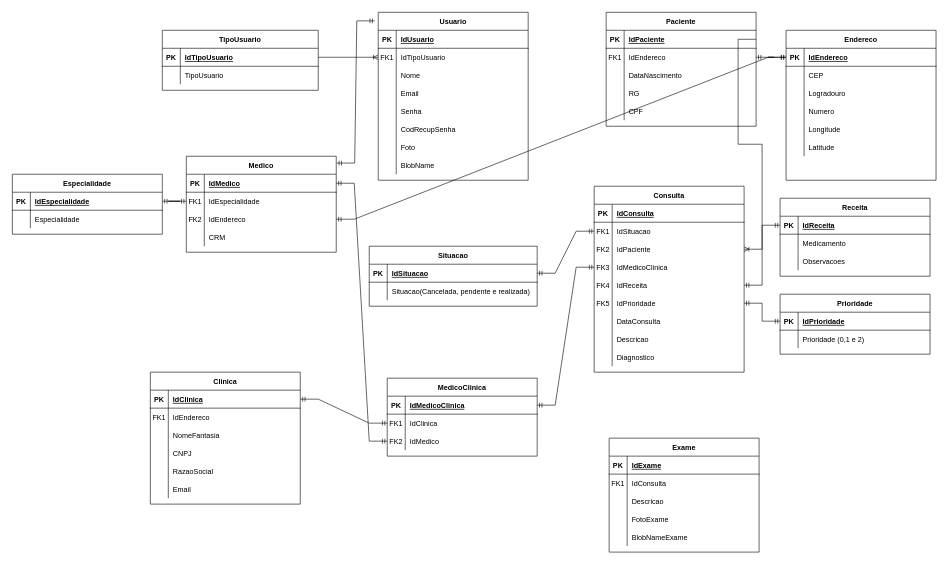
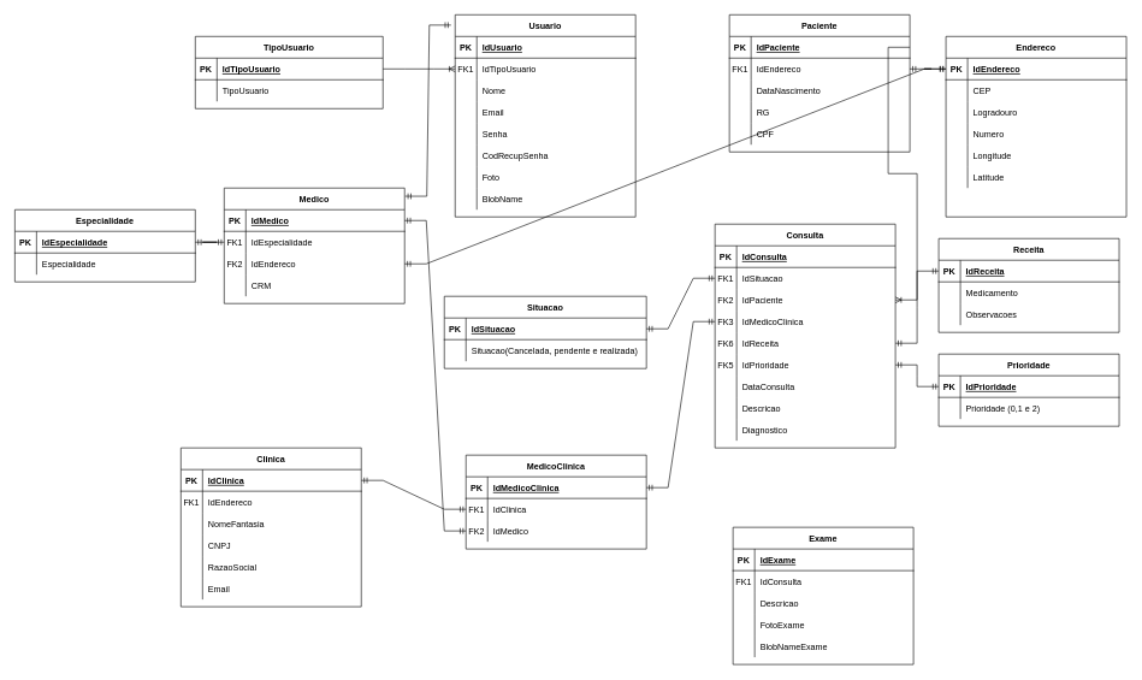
- <mxCell id="16" value="FK4" style="shape=partialRectangle;overflow=hidden;connectable=0;fillColor=none;top=0;left=0;bottom=0;right=0;" vertex="1" parent="15"><mxGeometry width="30" height="30" as="geometry"><mxRectangle width="30" height="30" as="alternateBounds" /></mxGeometry></mxCell>
+ <mxCell id="16" value="FK6" style="shape=partialRectangle;overflow=hidden;connectable=0;fillColor=none;top=0;left=0;bottom=0;right=0;" vertex="1" parent="15"><mxGeometry width="30" height="30" as="geometry"><mxRectangle width="30" height="30" as="alternateBounds" /></mxGeometry></mxCell>
